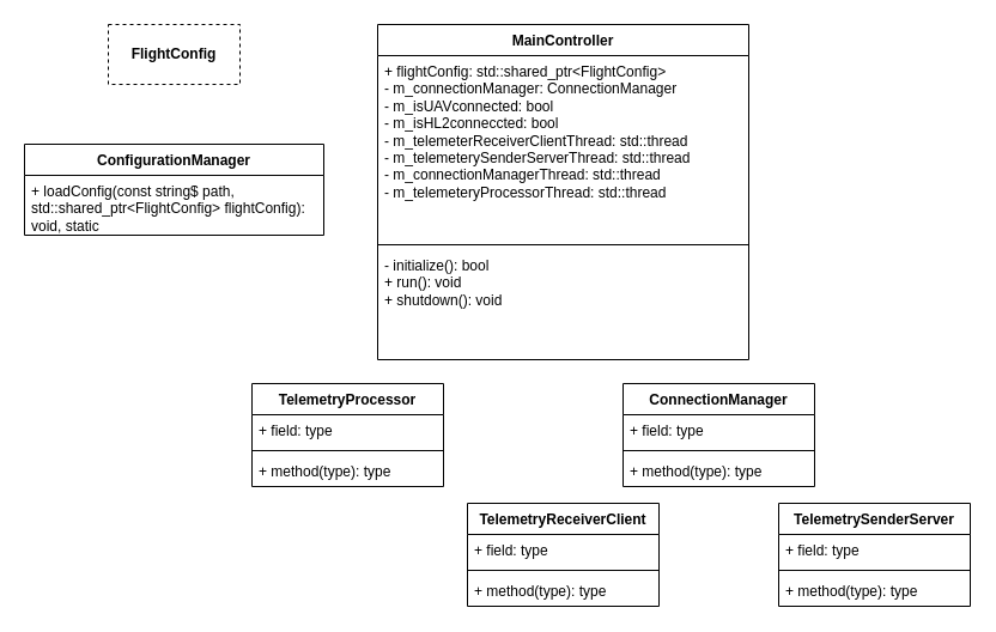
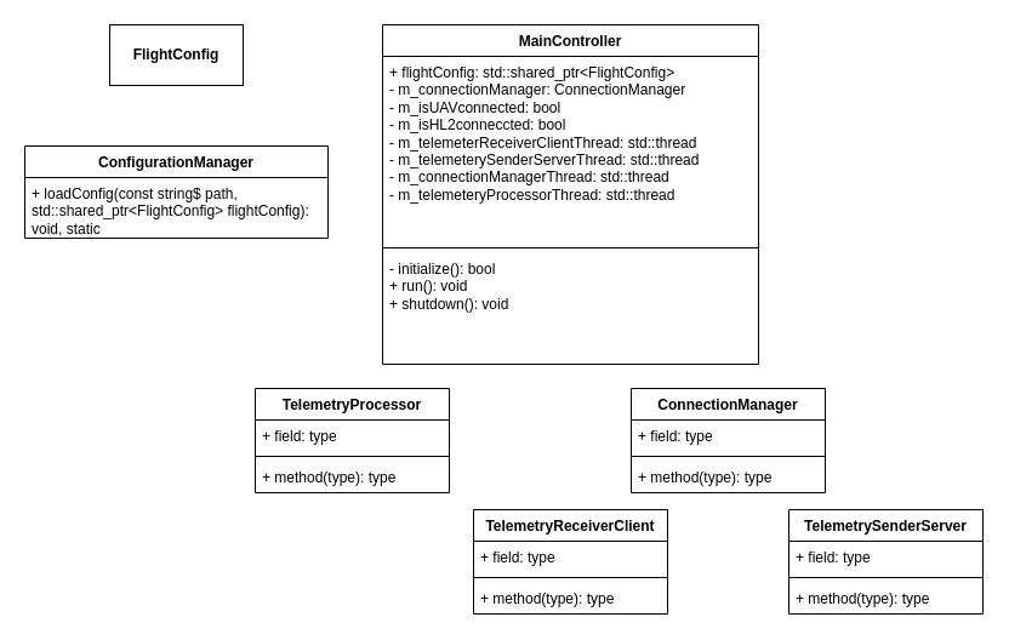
- <mxCell id="20" value="&lt;b&gt;FlightConfig&lt;/b&gt;" style="html=1;whiteSpace=wrap;dashed=1;" vertex="1" parent="1"><mxGeometry x="90" y="20" width="110" height="50" as="geometry" /></mxCell>
+ <mxCell id="20" value="&lt;b&gt;FlightConfig&lt;/b&gt;" style="html=1;whiteSpace=wrap;" vertex="1" parent="1"><mxGeometry x="90" y="20" width="110" height="50" as="geometry" /></mxCell>
